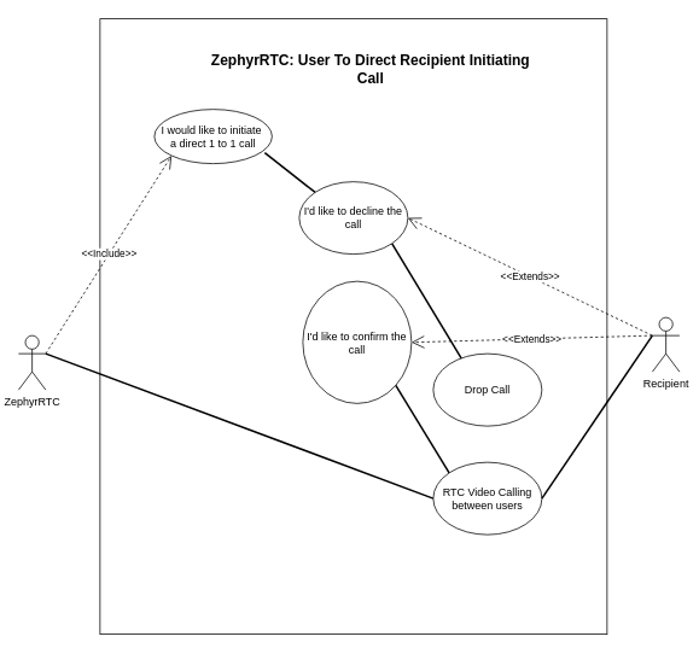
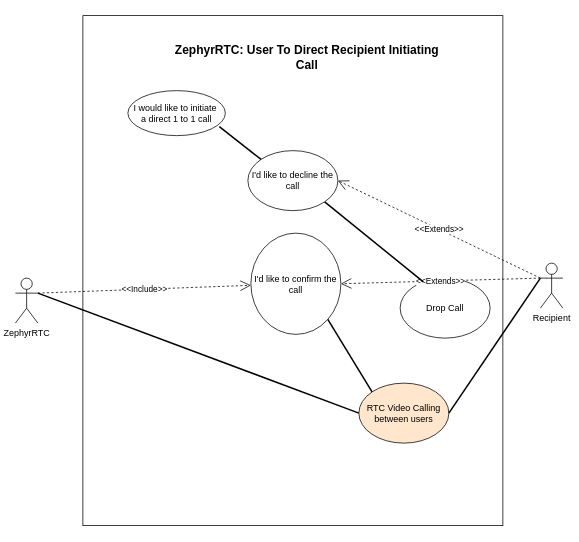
- <mxCell id="11" value="&amp;lt;&amp;lt;Include&amp;gt;&amp;gt;" style="endArrow=open;endSize=12;dashed=1;html=1;rounded=0;exitX=1;exitY=0.333;exitDx=0;exitDy=0;exitPerimeter=0;entryX=0;entryY=1;entryDx=0;entryDy=0;" edge="1" parent="1" source="2" target="5"><mxGeometry width="160" relative="1" as="geometry"><mxPoint x="70" y="400" as="sourcePoint" /><mxPoint x="235" y="200" as="targetPoint" /></mxGeometry></mxCell>
+ <mxCell id="11" value="&amp;lt;&amp;lt;Include&amp;gt;&amp;gt;" style="endArrow=open;endSize=12;dashed=1;html=1;rounded=0;exitX=1;exitY=0.333;exitDx=0;exitDy=0;exitPerimeter=0;" edge="1" parent="1" source="2" target="6"><mxGeometry width="160" relative="1" as="geometry"><mxPoint x="70" y="400" as="sourcePoint" /><mxPoint x="235" y="200" as="targetPoint" /></mxGeometry></mxCell>
- <mxCell id="8" value="Drop Call" style="ellipse;whiteSpace=wrap;html=1;" vertex="1" parent="1"><mxGeometry x="478" y="390" width="120" height="80" as="geometry" /></mxCell>
+ <mxCell id="8" value="Drop Call" style="ellipse;whiteSpace=wrap;html=1;" vertex="1" parent="1"><mxGeometry x="533" y="370" width="120" height="80" as="geometry" /></mxCell>
- <mxCell id="9" value="RTC Video Calling&lt;br&gt;between users" style="ellipse;whiteSpace=wrap;html=1;" vertex="1" parent="1"><mxGeometry x="478" y="510" width="120" height="80" as="geometry" /></mxCell>
+ <mxCell id="9" value="RTC Video Calling&lt;br&gt;between users" style="ellipse;whiteSpace=wrap;html=1;fillColor=#ffe6cc;" vertex="1" parent="1"><mxGeometry x="478" y="510" width="120" height="80" as="geometry" /></mxCell>
